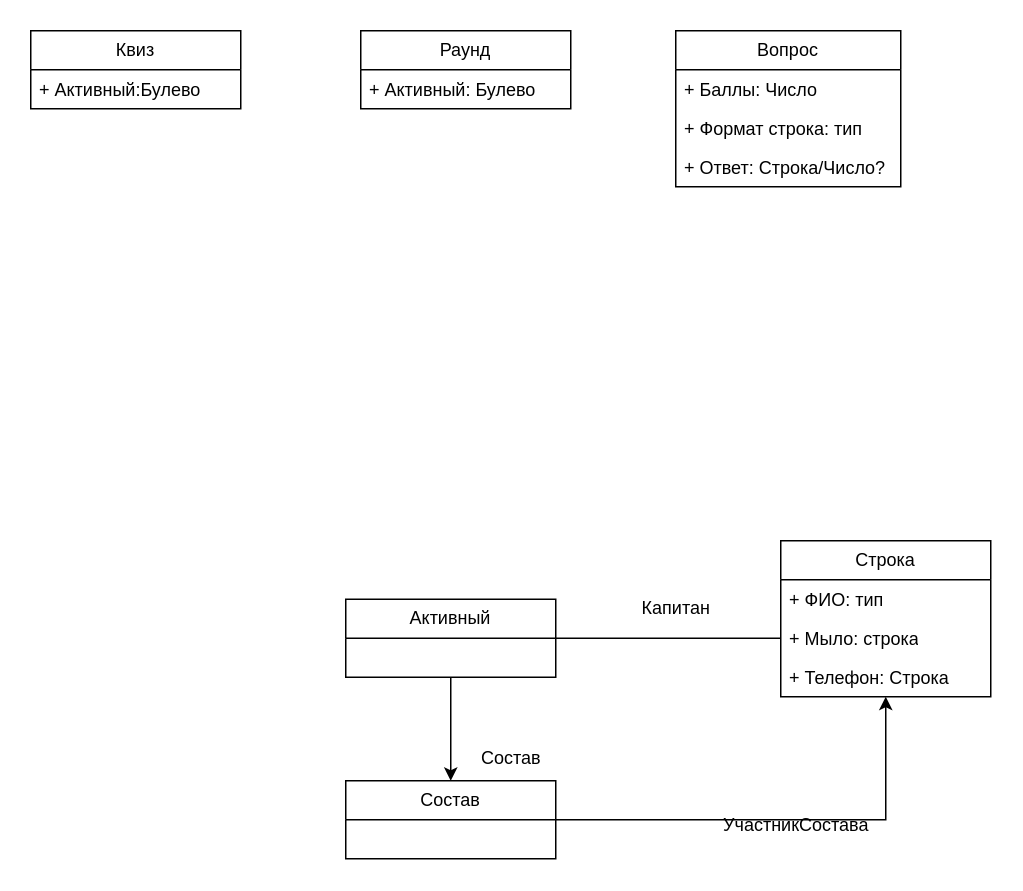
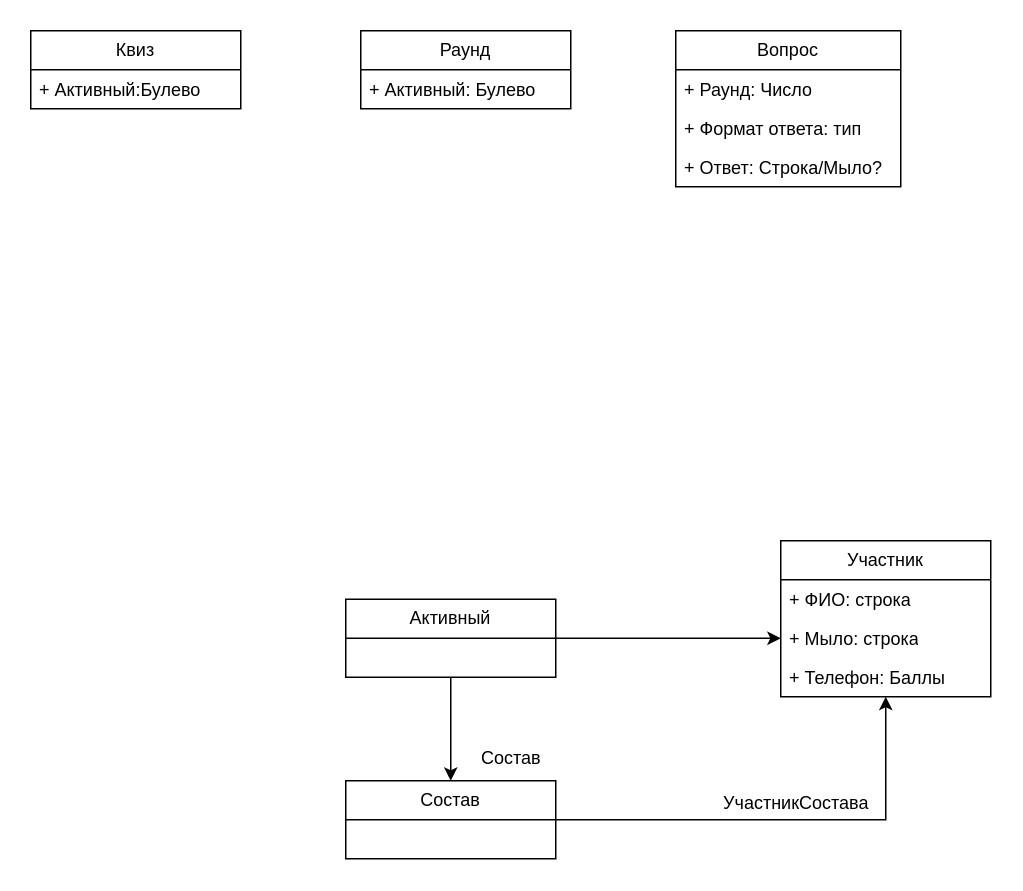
- <mxCell id="7" value="+ Баллы: Число" style="text;strokeColor=none;fillColor=none;align=left;verticalAlign=top;spacingLeft=4;spacingRight=4;overflow=hidden;rotatable=0;points=[[0,0.5],[1,0.5]];portConstraint=eastwest;whiteSpace=wrap;html=1;" vertex="1" parent="6"><mxGeometry y="26" width="150" height="26" as="geometry" /></mxCell>
+ <mxCell id="7" value="+ Раунд: Число" style="text;strokeColor=none;fillColor=none;align=left;verticalAlign=top;spacingLeft=4;spacingRight=4;overflow=hidden;rotatable=0;points=[[0,0.5],[1,0.5]];portConstraint=eastwest;whiteSpace=wrap;html=1;" vertex="1" parent="6"><mxGeometry y="26" width="150" height="26" as="geometry" /></mxCell>
- <mxCell id="8" value="+ Формат строка: тип" style="text;strokeColor=none;fillColor=none;align=left;verticalAlign=top;spacingLeft=4;spacingRight=4;overflow=hidden;rotatable=0;points=[[0,0.5],[1,0.5]];portConstraint=eastwest;whiteSpace=wrap;html=1;" vertex="1" parent="6"><mxGeometry y="52" width="150" height="26" as="geometry" /></mxCell>
+ <mxCell id="8" value="+ Формат ответа: тип" style="text;strokeColor=none;fillColor=none;align=left;verticalAlign=top;spacingLeft=4;spacingRight=4;overflow=hidden;rotatable=0;points=[[0,0.5],[1,0.5]];portConstraint=eastwest;whiteSpace=wrap;html=1;" vertex="1" parent="6"><mxGeometry y="52" width="150" height="26" as="geometry" /></mxCell>
- <mxCell id="9" value="+ Ответ: Строка/Число?" style="text;strokeColor=none;fillColor=none;align=left;verticalAlign=top;spacingLeft=4;spacingRight=4;overflow=hidden;rotatable=0;points=[[0,0.5],[1,0.5]];portConstraint=eastwest;whiteSpace=wrap;html=1;" vertex="1" parent="6"><mxGeometry y="78" width="150" height="26" as="geometry" /></mxCell>
+ <mxCell id="9" value="+ Ответ: Строка/Мыло?" style="text;strokeColor=none;fillColor=none;align=left;verticalAlign=top;spacingLeft=4;spacingRight=4;overflow=hidden;rotatable=0;points=[[0,0.5],[1,0.5]];portConstraint=eastwest;whiteSpace=wrap;html=1;" vertex="1" parent="6"><mxGeometry y="78" width="150" height="26" as="geometry" /></mxCell>
- <mxCell id="13" value="Строка" style="swimlane;fontStyle=0;childLayout=stackLayout;horizontal=1;startSize=26;fillColor=none;horizontalStack=0;resizeParent=1;resizeParentMax=0;resizeLast=0;collapsible=1;marginBottom=0;whiteSpace=wrap;html=1;" vertex="1" parent="1"><mxGeometry x="520" y="360" width="140" height="104" as="geometry" /></mxCell>
+ <mxCell id="13" value="Участник" style="swimlane;fontStyle=0;childLayout=stackLayout;horizontal=1;startSize=26;fillColor=none;horizontalStack=0;resizeParent=1;resizeParentMax=0;resizeLast=0;collapsible=1;marginBottom=0;whiteSpace=wrap;html=1;" vertex="1" parent="1"><mxGeometry x="520" y="360" width="140" height="104" as="geometry" /></mxCell>
- <mxCell id="14" value="+ ФИО: тип" style="text;strokeColor=none;fillColor=none;align=left;verticalAlign=top;spacingLeft=4;spacingRight=4;overflow=hidden;rotatable=0;points=[[0,0.5],[1,0.5]];portConstraint=eastwest;whiteSpace=wrap;html=1;" vertex="1" parent="13"><mxGeometry y="26" width="140" height="26" as="geometry" /></mxCell>
+ <mxCell id="14" value="+ ФИО: строка" style="text;strokeColor=none;fillColor=none;align=left;verticalAlign=top;spacingLeft=4;spacingRight=4;overflow=hidden;rotatable=0;points=[[0,0.5],[1,0.5]];portConstraint=eastwest;whiteSpace=wrap;html=1;" vertex="1" parent="13"><mxGeometry y="26" width="140" height="26" as="geometry" /></mxCell>
- <mxCell id="17" value="Капитан" style="text;html=1;align=center;verticalAlign=middle;resizable=0;points=[];autosize=1;strokeColor=none;fillColor=none;" vertex="1" parent="1"><mxGeometry x="415" y="390" width="70" height="30" as="geometry" /></mxCell>
- <mxCell id="10" style="edgeStyle=orthogonalEdgeStyle;rounded=0;orthogonalLoop=1;jettySize=auto;html=1;exitX=1;exitY=0.5;exitDx=0;exitDy=0;entryX=0;entryY=0.5;entryDx=0;entryDy=0;endArrow=none;" edge="1" parent="1" source="12" target="15"><mxGeometry relative="1" as="geometry" /></mxCell>
+ <mxCell id="10" style="edgeStyle=orthogonalEdgeStyle;rounded=0;orthogonalLoop=1;jettySize=auto;html=1;exitX=1;exitY=0.5;exitDx=0;exitDy=0;entryX=0;entryY=0.5;entryDx=0;entryDy=0;" edge="1" parent="1" source="12" target="15"><mxGeometry relative="1" as="geometry" /></mxCell>
- <mxCell id="16" value="+ Телефон: Строка" style="text;strokeColor=none;fillColor=none;align=left;verticalAlign=top;spacingLeft=4;spacingRight=4;overflow=hidden;rotatable=0;points=[[0,0.5],[1,0.5]];portConstraint=eastwest;whiteSpace=wrap;html=1;" vertex="1" parent="13"><mxGeometry y="78" width="140" height="26" as="geometry" /></mxCell>
+ <mxCell id="16" value="+ Телефон: Баллы" style="text;strokeColor=none;fillColor=none;align=left;verticalAlign=top;spacingLeft=4;spacingRight=4;overflow=hidden;rotatable=0;points=[[0,0.5],[1,0.5]];portConstraint=eastwest;whiteSpace=wrap;html=1;" vertex="1" parent="13"><mxGeometry y="78" width="140" height="26" as="geometry" /></mxCell>
- <mxCell id="20" value="УчастникСостава" style="text;html=1;align=center;verticalAlign=middle;resizable=0;points=[];autosize=1;strokeColor=none;fillColor=none;" vertex="1" parent="1"><mxGeometry x="470" y="535" width="120" height="30" as="geometry" /></mxCell>
+ <mxCell id="20" value="УчастникСостава" style="text;html=1;align=center;verticalAlign=middle;resizable=0;points=[];autosize=1;strokeColor=none;fillColor=none;" vertex="1" parent="1"><mxGeometry x="470" y="520" width="120" height="30" as="geometry" /></mxCell>
